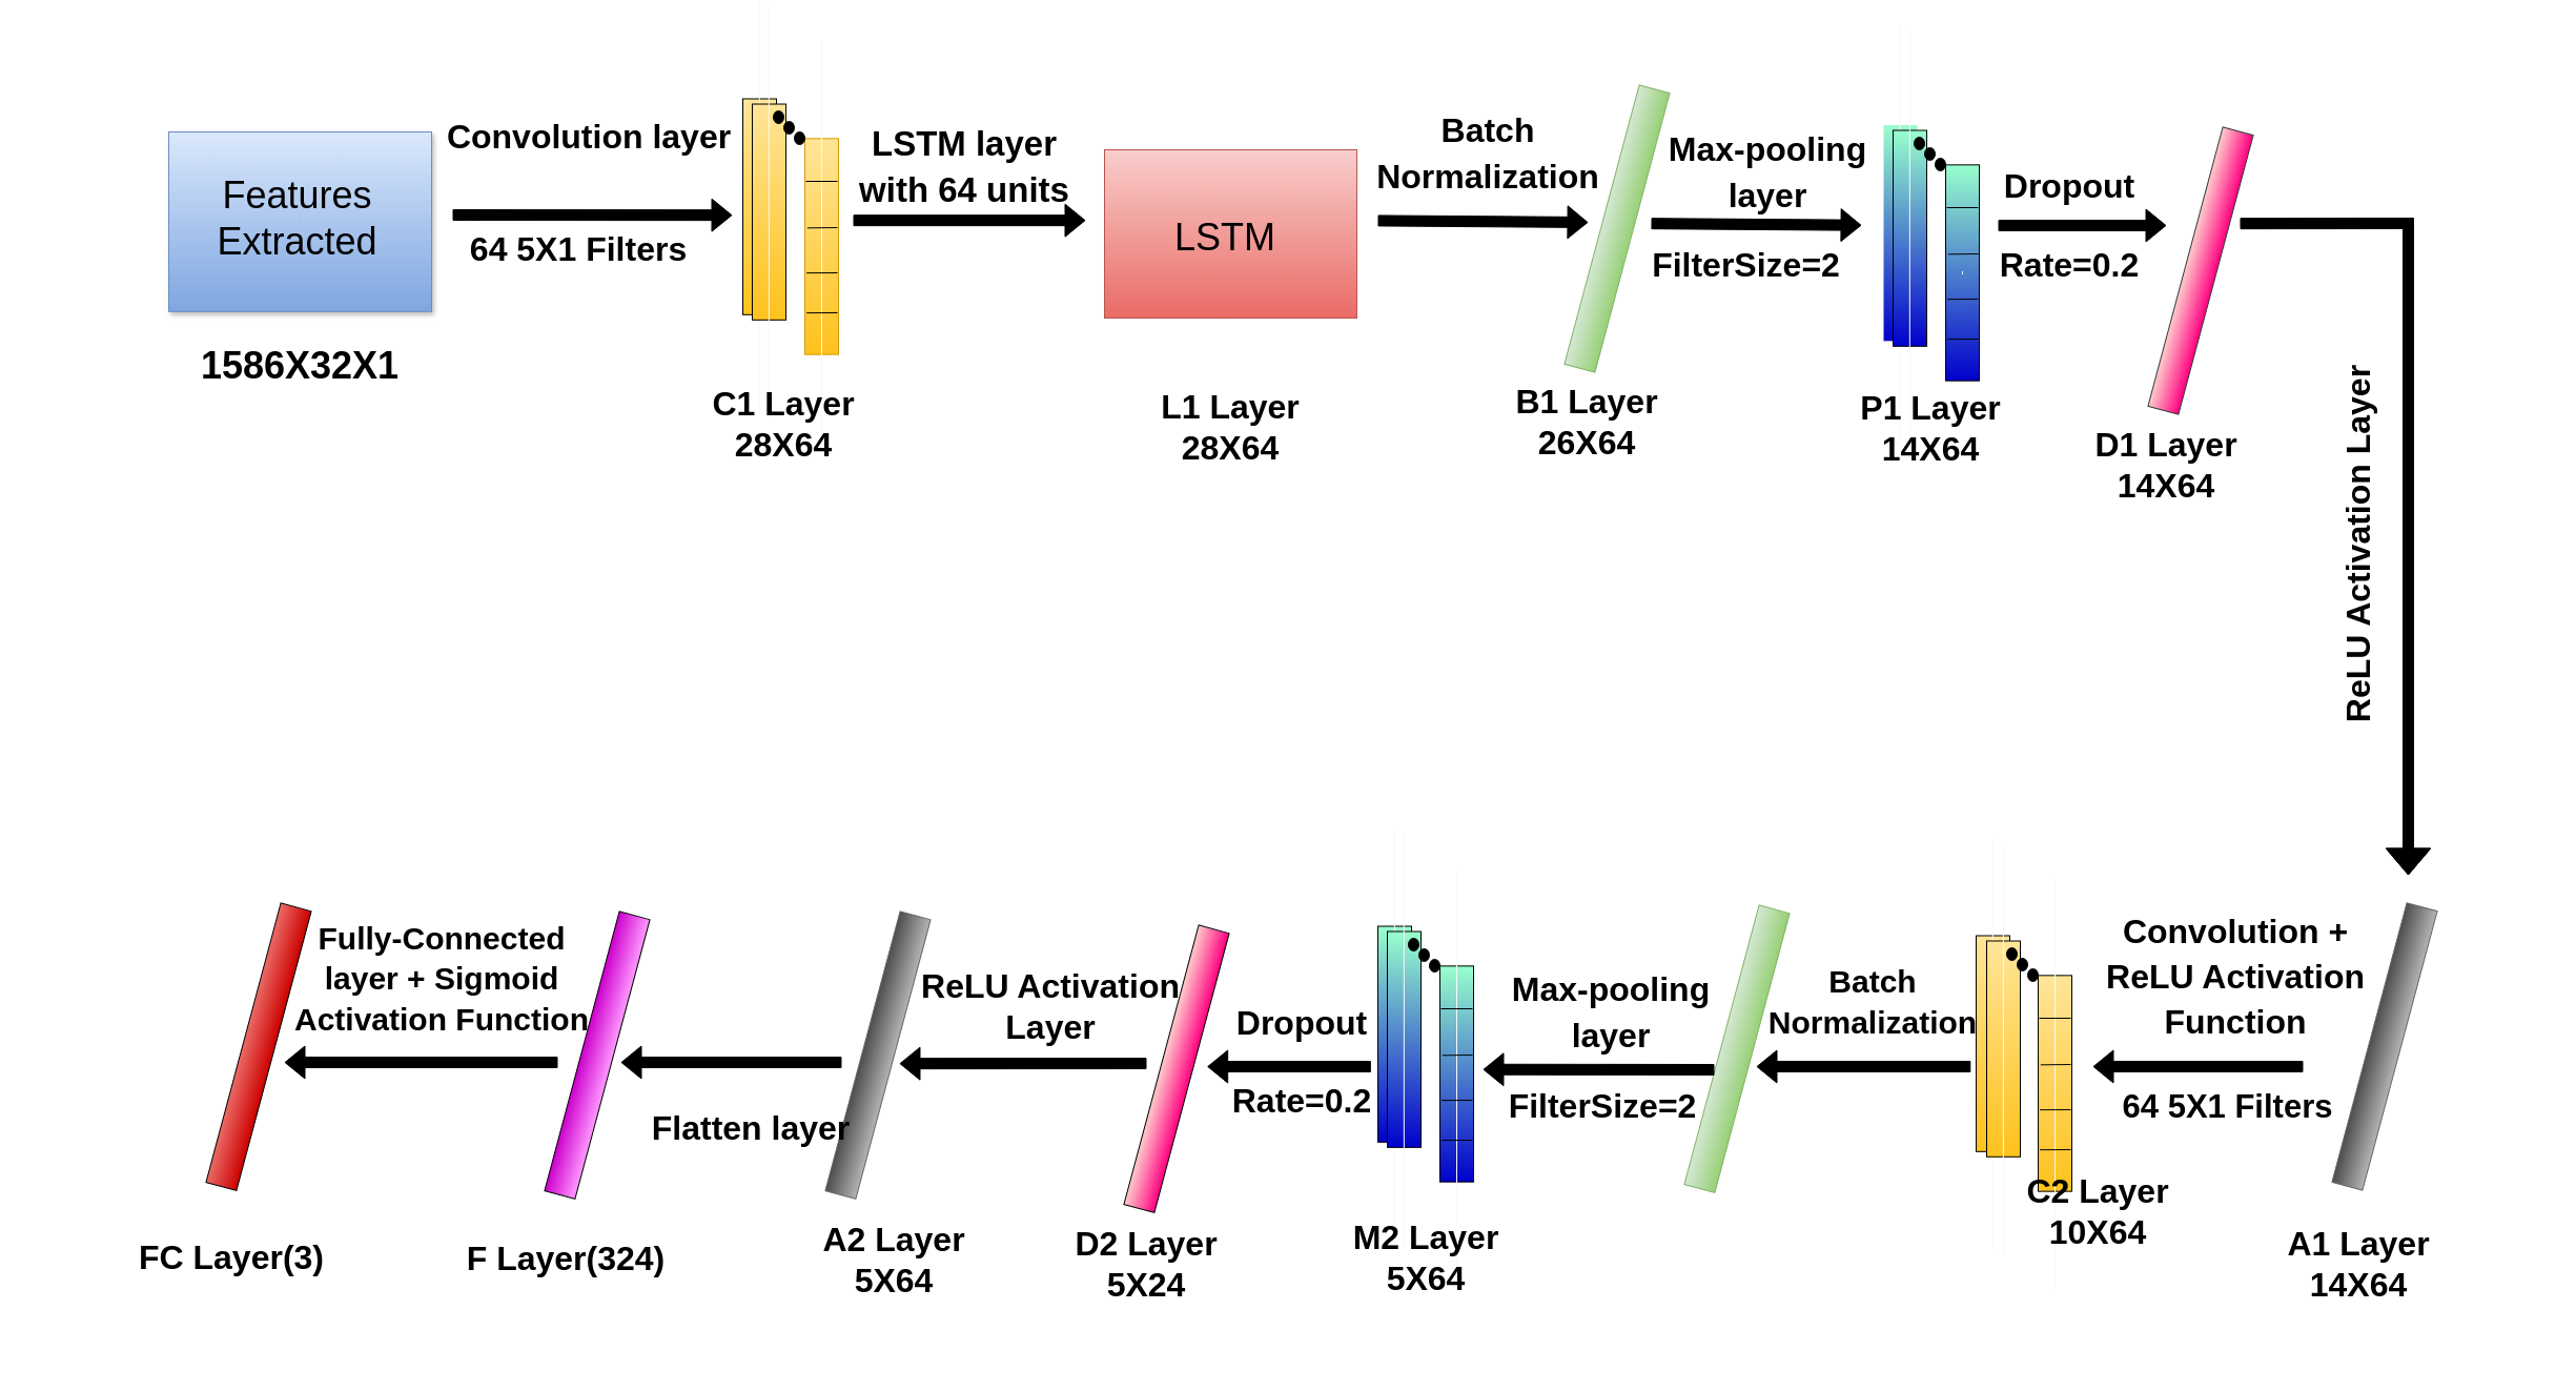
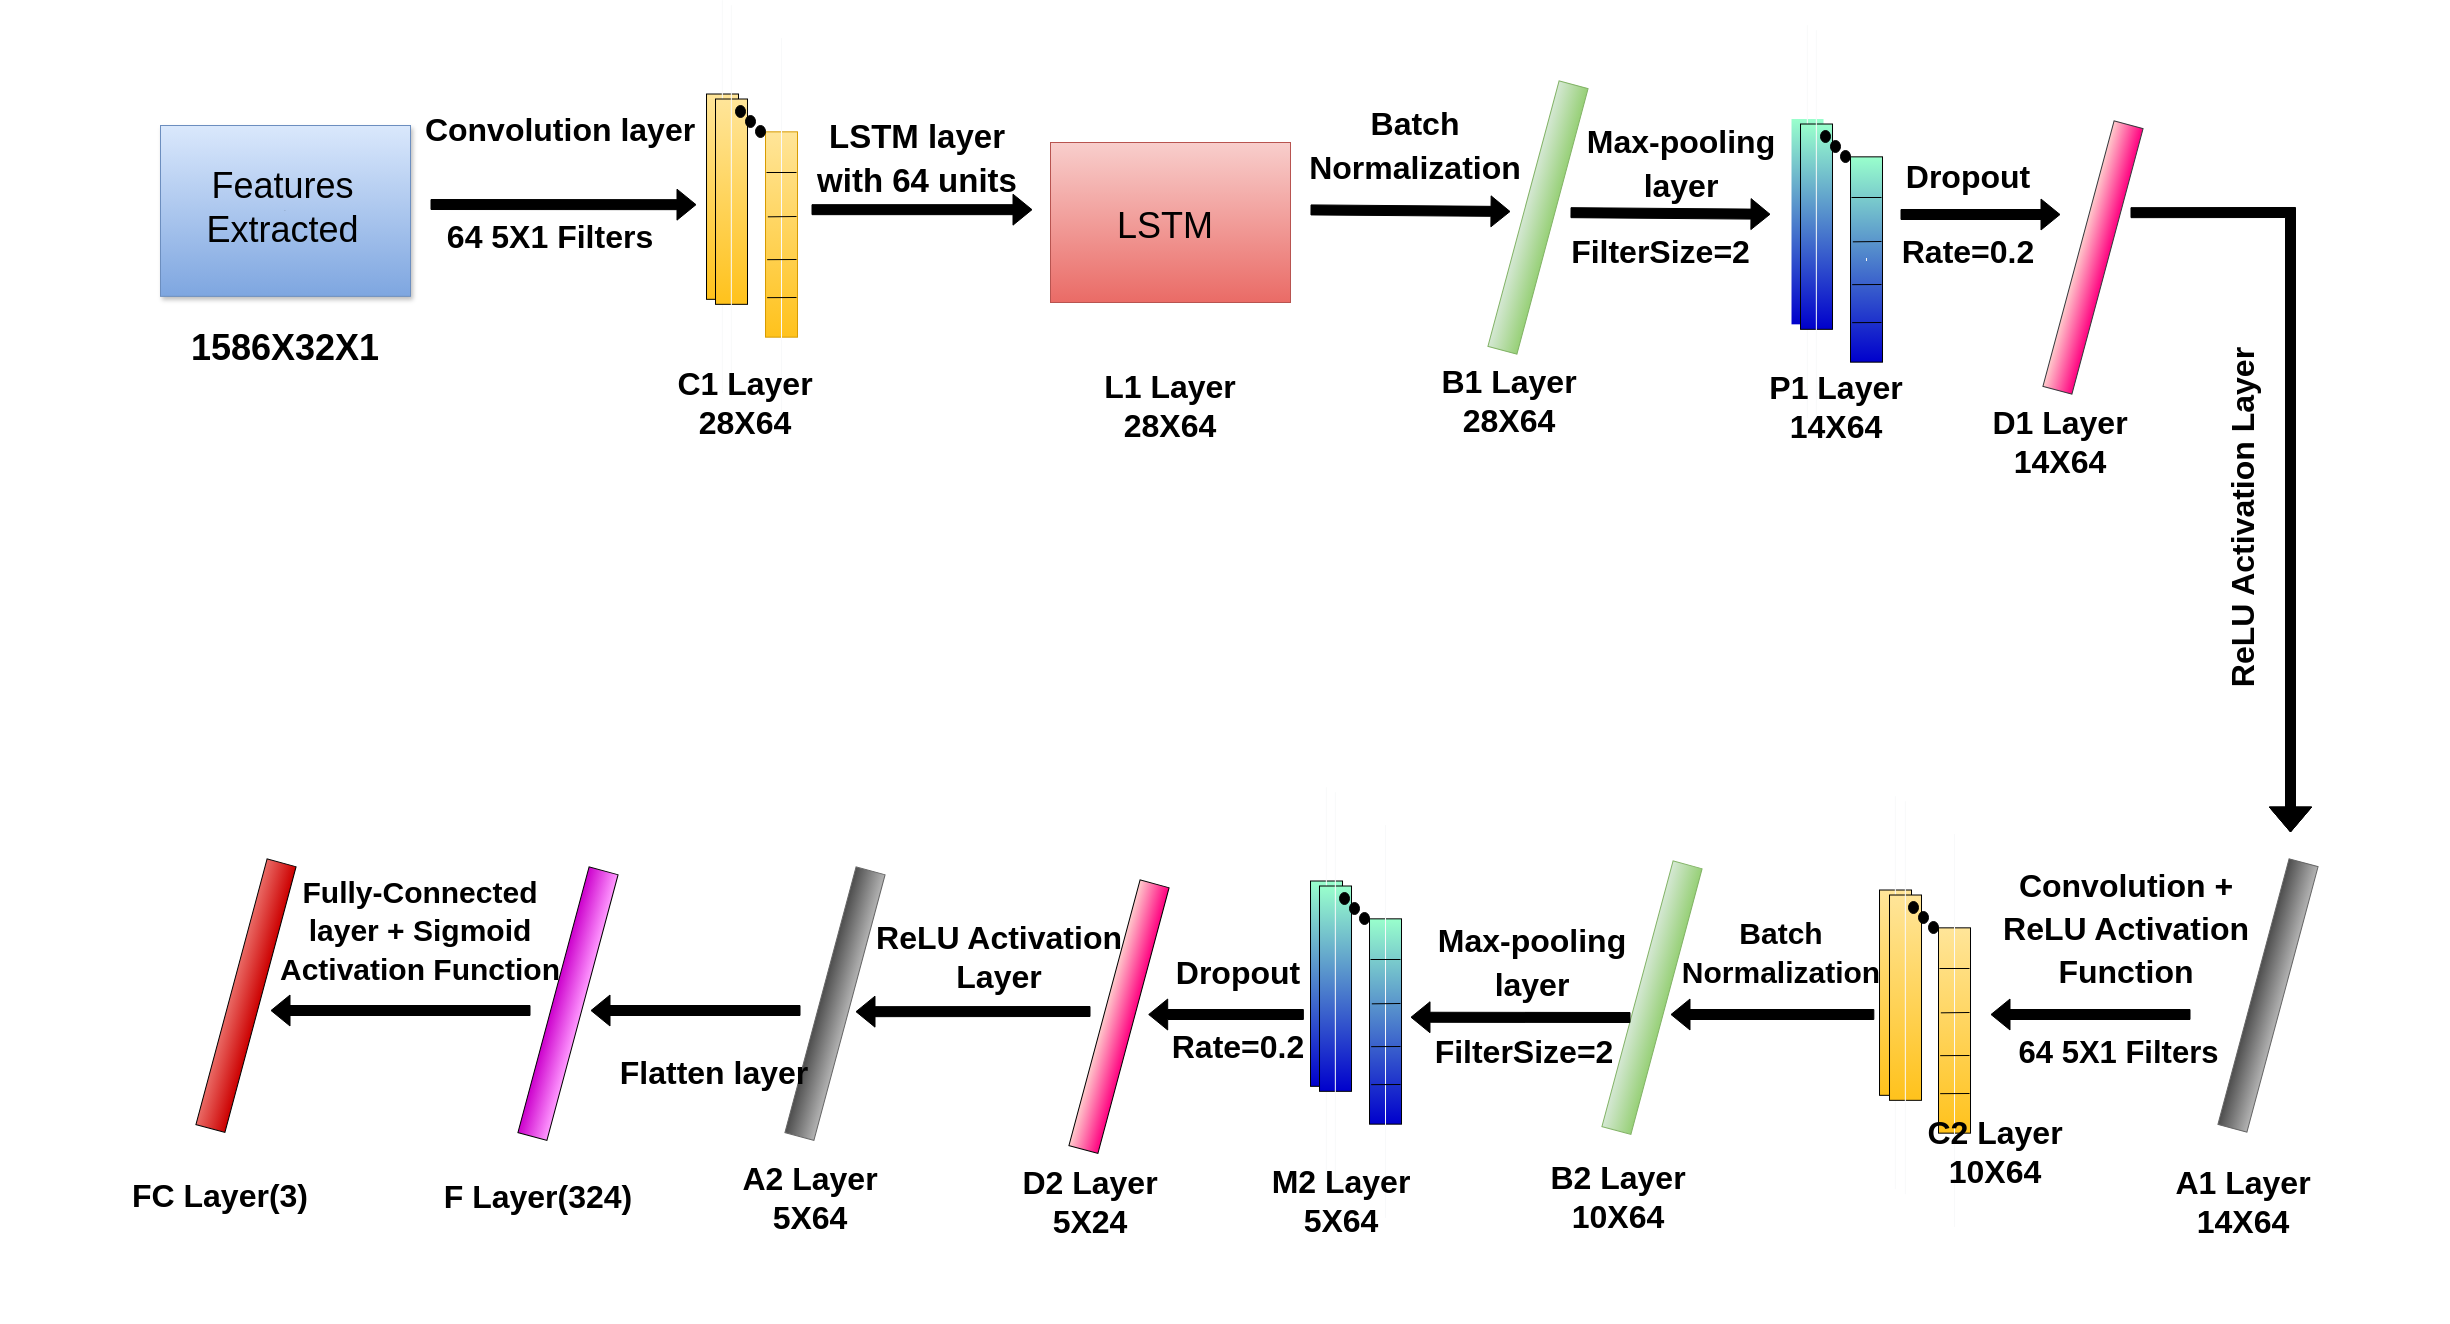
- <mxCell id="89" value="&lt;b&gt;B1 Layer&lt;br&gt;26X64&lt;/b&gt;" style="text;html=1;strokeColor=none;fillColor=none;align=center;verticalAlign=middle;whiteSpace=wrap;rounded=0;fontSize=32;" parent="1" vertex="1"><mxGeometry x="1334" y="301" width="350" height="30" as="geometry" /></mxCell>
+ <mxCell id="89" value="&lt;b&gt;B1 Layer&lt;br&gt;28X64&lt;/b&gt;" style="text;html=1;strokeColor=none;fillColor=none;align=center;verticalAlign=middle;whiteSpace=wrap;rounded=0;fontSize=32;" parent="1" vertex="1"><mxGeometry x="1334" y="301" width="350" height="30" as="geometry" /></mxCell>
- <mxCell id="95" value="&lt;b style=&quot;font-size: 32px;&quot;&gt;M2 Layer&lt;br&gt;5X64&lt;/b&gt;" style="text;html=1;strokeColor=none;fillColor=none;align=center;verticalAlign=middle;whiteSpace=wrap;rounded=0;" parent="1" vertex="1"><mxGeometry x="1251" y="1051" width="210" height="120" as="geometry" /></mxCell>
+ <mxCell id="95" value="&lt;b style=&quot;font-size: 32px;&quot;&gt;M2 Layer&lt;br&gt;5X64&lt;/b&gt;" style="text;html=1;strokeColor=none;fillColor=none;align=center;verticalAlign=middle;whiteSpace=wrap;rounded=0;" parent="1" vertex="1"><mxGeometry x="1236" y="1056" width="210" height="120" as="geometry" /></mxCell>
+ <mxCell id="94" value="&lt;b style=&quot;font-size: 32px;&quot;&gt;B2 Layer&lt;br&gt;10X64&lt;/b&gt;" style="text;html=1;strokeColor=none;fillColor=none;align=center;verticalAlign=middle;whiteSpace=wrap;rounded=0;" parent="1" vertex="1"><mxGeometry x="1523.35" y="1047" width="190" height="130" as="geometry" /></mxCell>
- <mxCell id="97" value="&lt;b style=&quot;font-size: 32px;&quot;&gt;A2 Layer&lt;br&gt;5X64&lt;/b&gt;" style="text;html=1;strokeColor=none;fillColor=none;align=center;verticalAlign=middle;whiteSpace=wrap;rounded=0;" parent="1" vertex="1"><mxGeometry x="760" y="1053" width="180" height="120" as="geometry" /></mxCell>
+ <mxCell id="97" value="&lt;b style=&quot;font-size: 32px;&quot;&gt;A2 Layer&lt;br&gt;5X64&lt;/b&gt;" style="text;html=1;strokeColor=none;fillColor=none;align=center;verticalAlign=middle;whiteSpace=wrap;rounded=0;" parent="1" vertex="1"><mxGeometry x="720" y="1053" width="180" height="120" as="geometry" /></mxCell>
